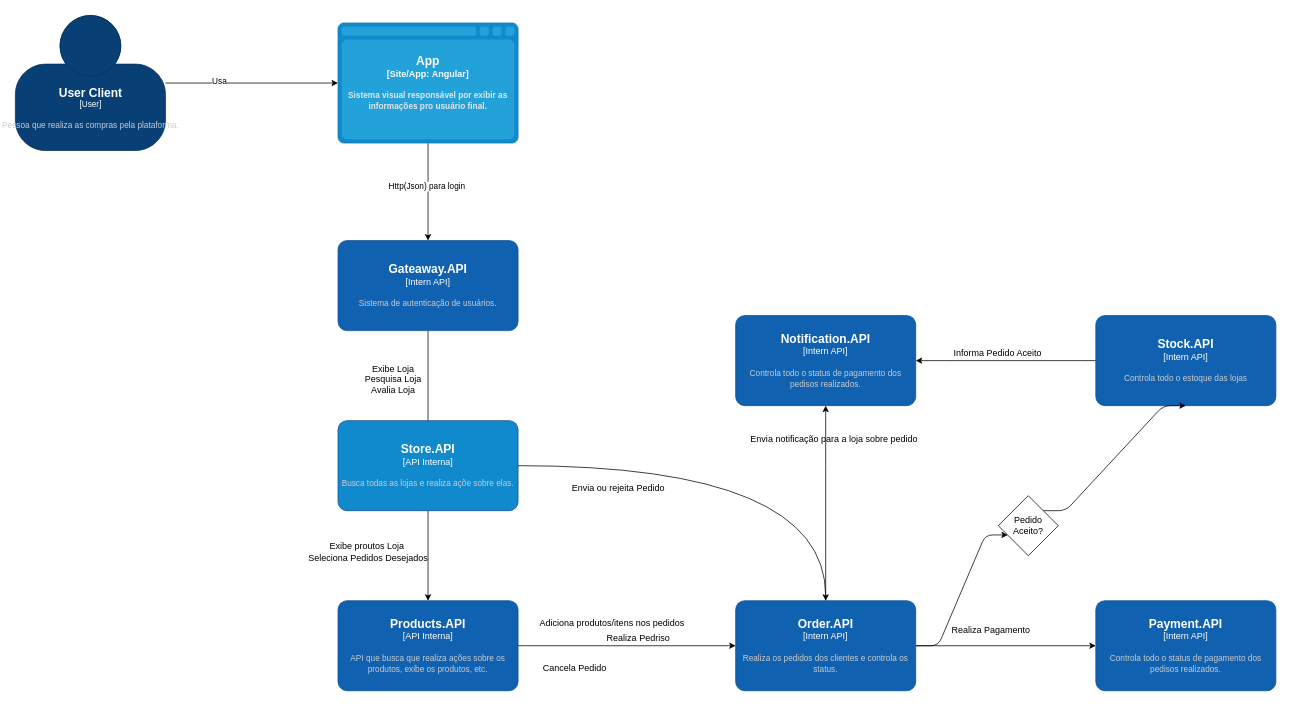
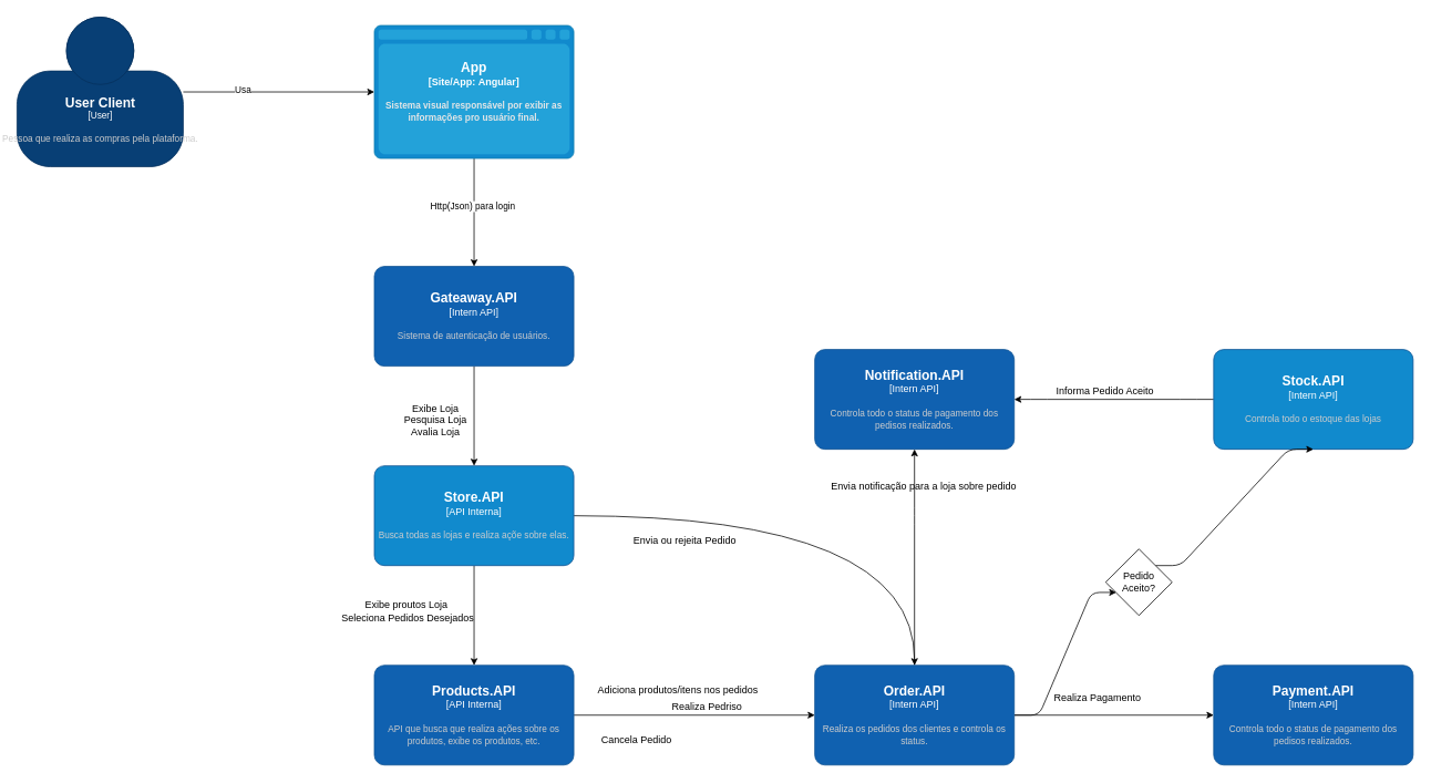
- <mxCell id="16" value="&lt;font style=&quot;font-size: 16px&quot;&gt;&lt;b&gt;Stock.API&lt;/b&gt;&lt;/font&gt;&lt;div&gt;[Intern API]&lt;/div&gt;&lt;br&gt;&lt;div&gt;&lt;font style=&quot;font-size: 11px&quot;&gt;&lt;font color=&quot;#cccccc&quot;&gt;Controla todo o estoque das lojas&lt;/font&gt;&lt;/div&gt;" style="rounded=1;whiteSpace=wrap;html=1;labelBackgroundColor=none;fillColor=#1061B0;fontColor=#ffffff;align=center;arcSize=10;strokeColor=#0D5091;metaEdit=1;resizable=0;points=[[0.25,0,0],[0.5,0,0],[0.75,0,0],[1,0.25,0],[1,0.5,0],[1,0.75,0],[0.75,1,0],[0.5,1,0],[0.25,1,0],[0,0.75,0],[0,0.5,0],[0,0.25,0]];" parent="1" vertex="1"><mxGeometry x="1460" y="420" width="240" height="120" as="geometry" /></mxCell>
+ <mxCell id="16" value="&lt;font style=&quot;font-size: 16px&quot;&gt;&lt;b&gt;Stock.API&lt;/b&gt;&lt;/font&gt;&lt;div&gt;[Intern API]&lt;/div&gt;&lt;br&gt;&lt;div&gt;&lt;font style=&quot;font-size: 11px&quot;&gt;&lt;font color=&quot;#cccccc&quot;&gt;Controla todo o estoque das lojas&lt;/font&gt;&lt;/div&gt;" style="rounded=1;whiteSpace=wrap;html=1;labelBackgroundColor=none;fillColor=#118acd;fontColor=#ffffff;align=center;arcSize=10;strokeColor=#0D5091;metaEdit=1;resizable=0;points=[[0.25,0,0],[0.5,0,0],[0.75,0,0],[1,0.25,0],[1,0.5,0],[1,0.75,0],[0.75,1,0],[0.5,1,0],[0.25,1,0],[0,0.75,0],[0,0.5,0],[0,0.25,0]];" parent="1" vertex="1"><mxGeometry x="1460" y="420" width="240" height="120" as="geometry" /></mxCell>
- <mxCell id="5" style="edgeStyle=none;html=1;endArrow=none;" edge="1" parent="1" source="6" target="14"><mxGeometry relative="1" as="geometry" /></mxCell>
+ <mxCell id="5" style="edgeStyle=none;html=1;" edge="1" parent="1" source="6" target="14"><mxGeometry relative="1" as="geometry" /></mxCell>
